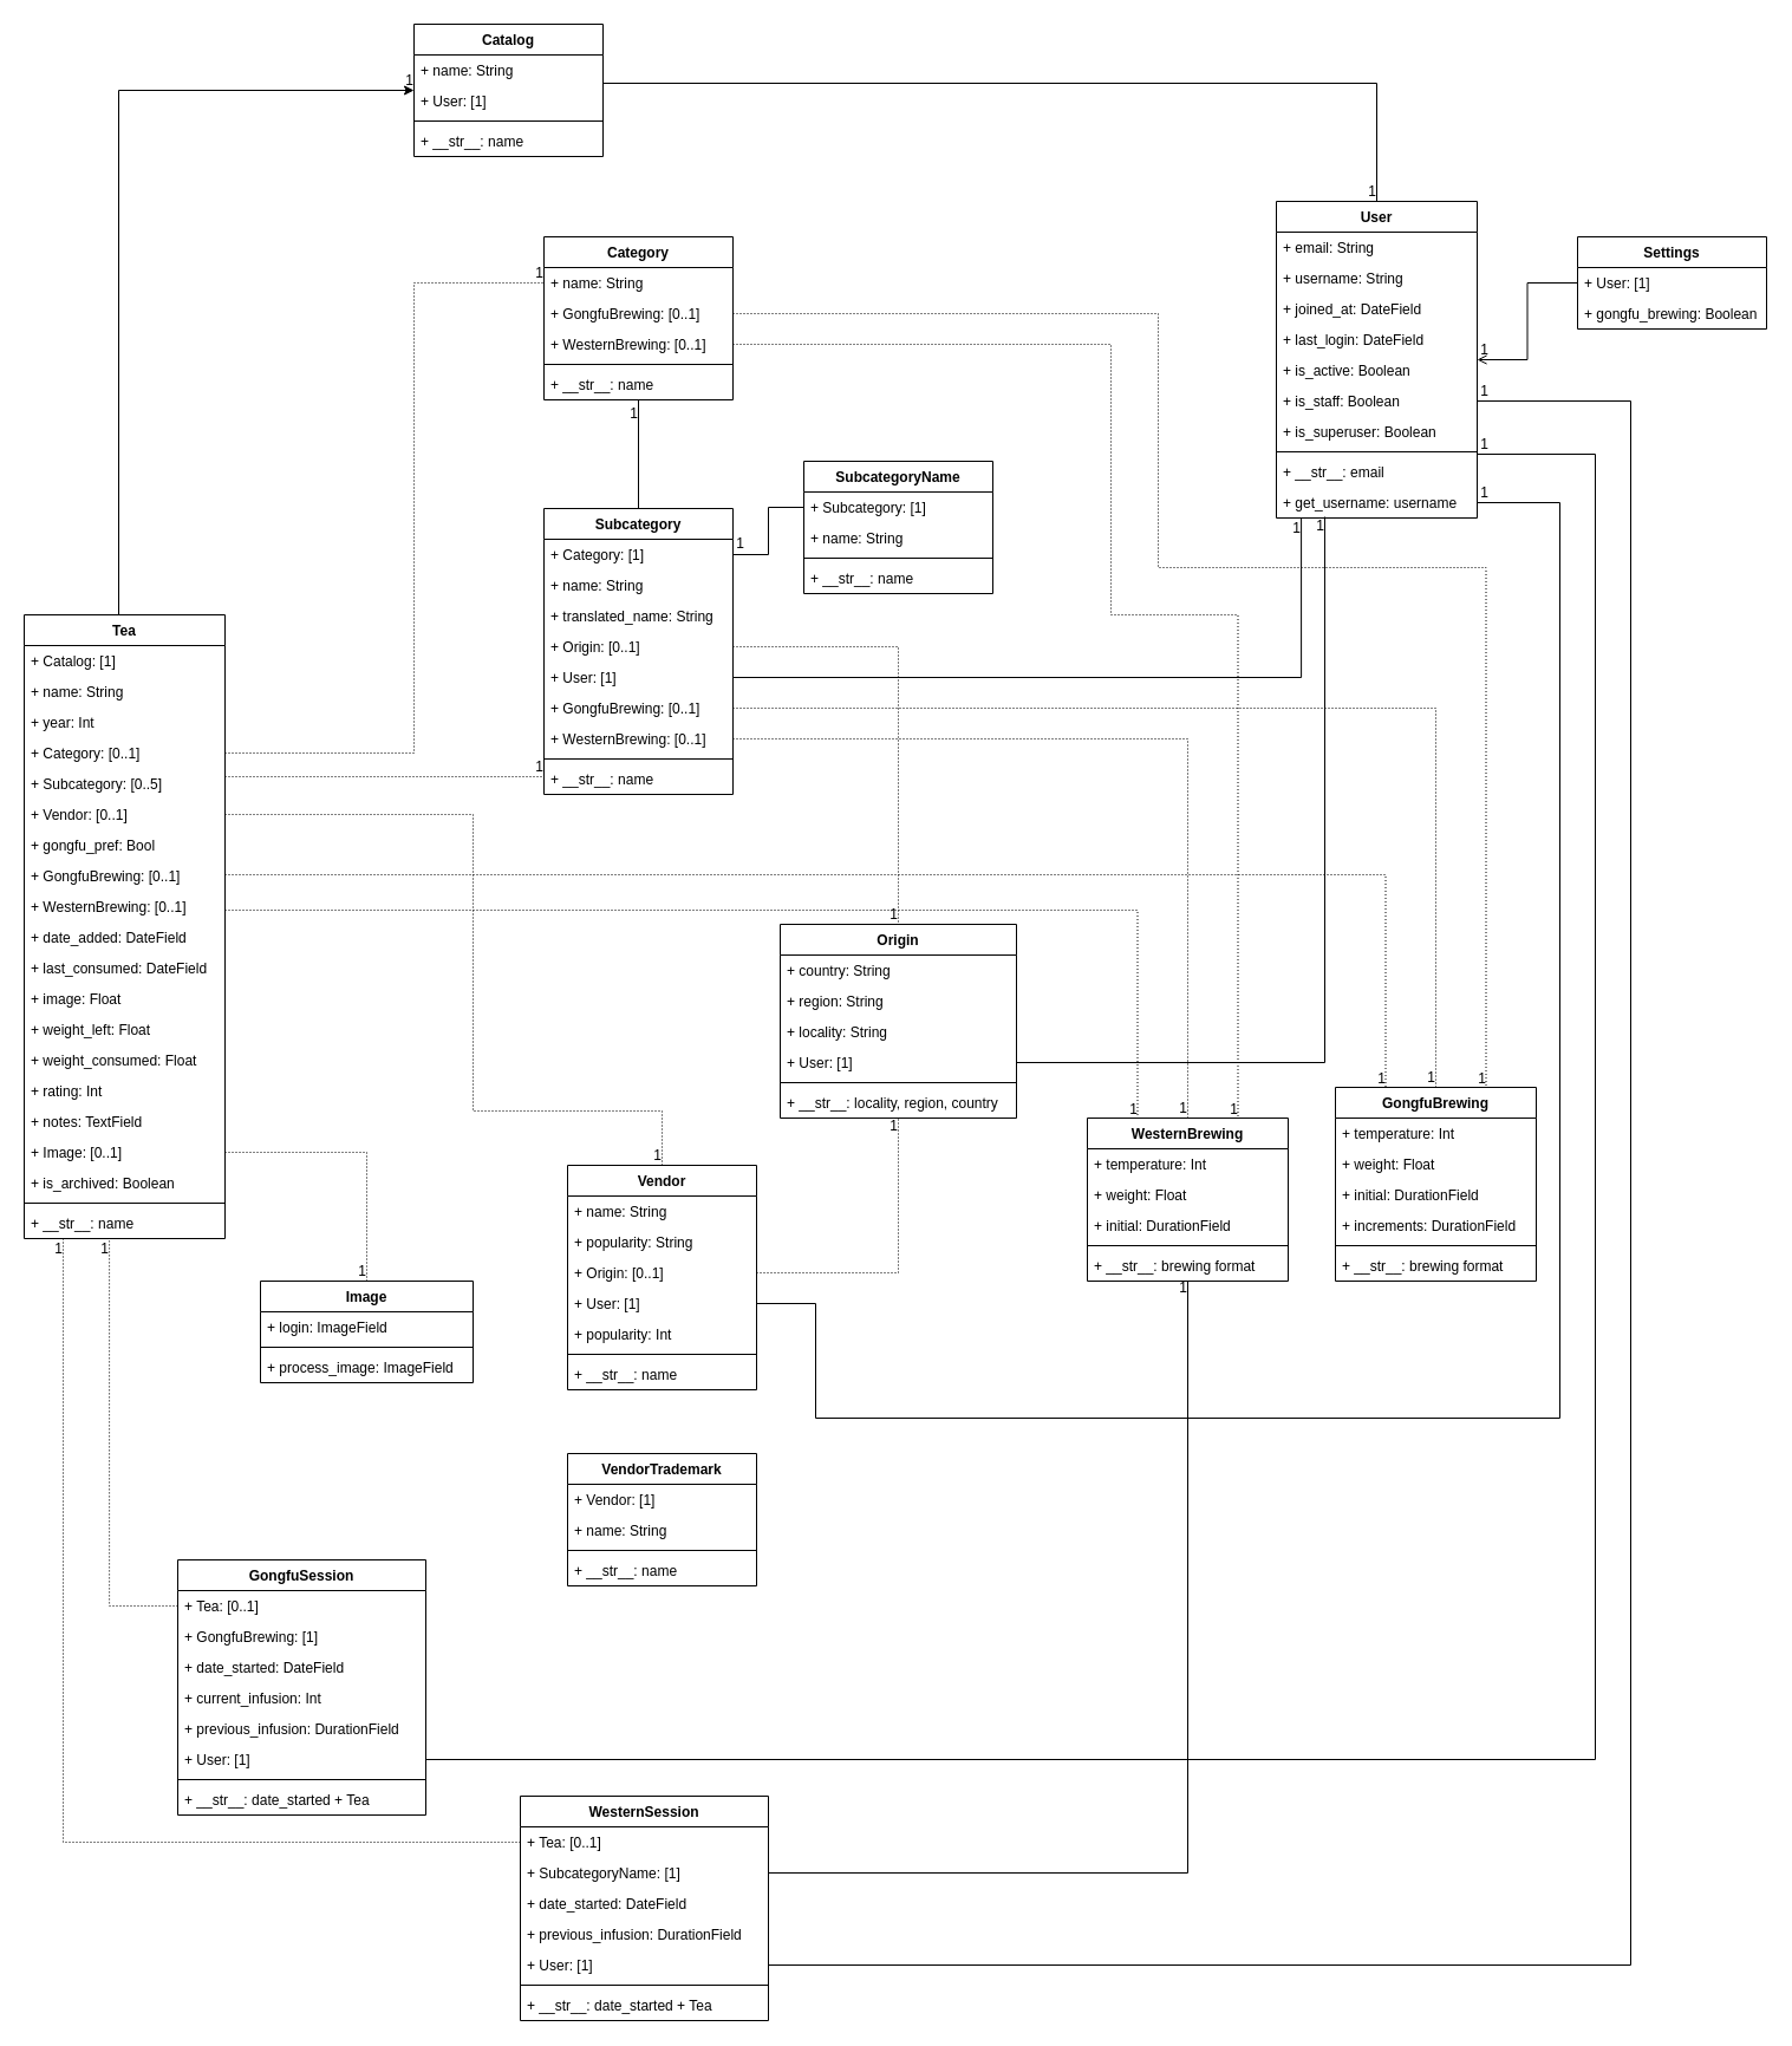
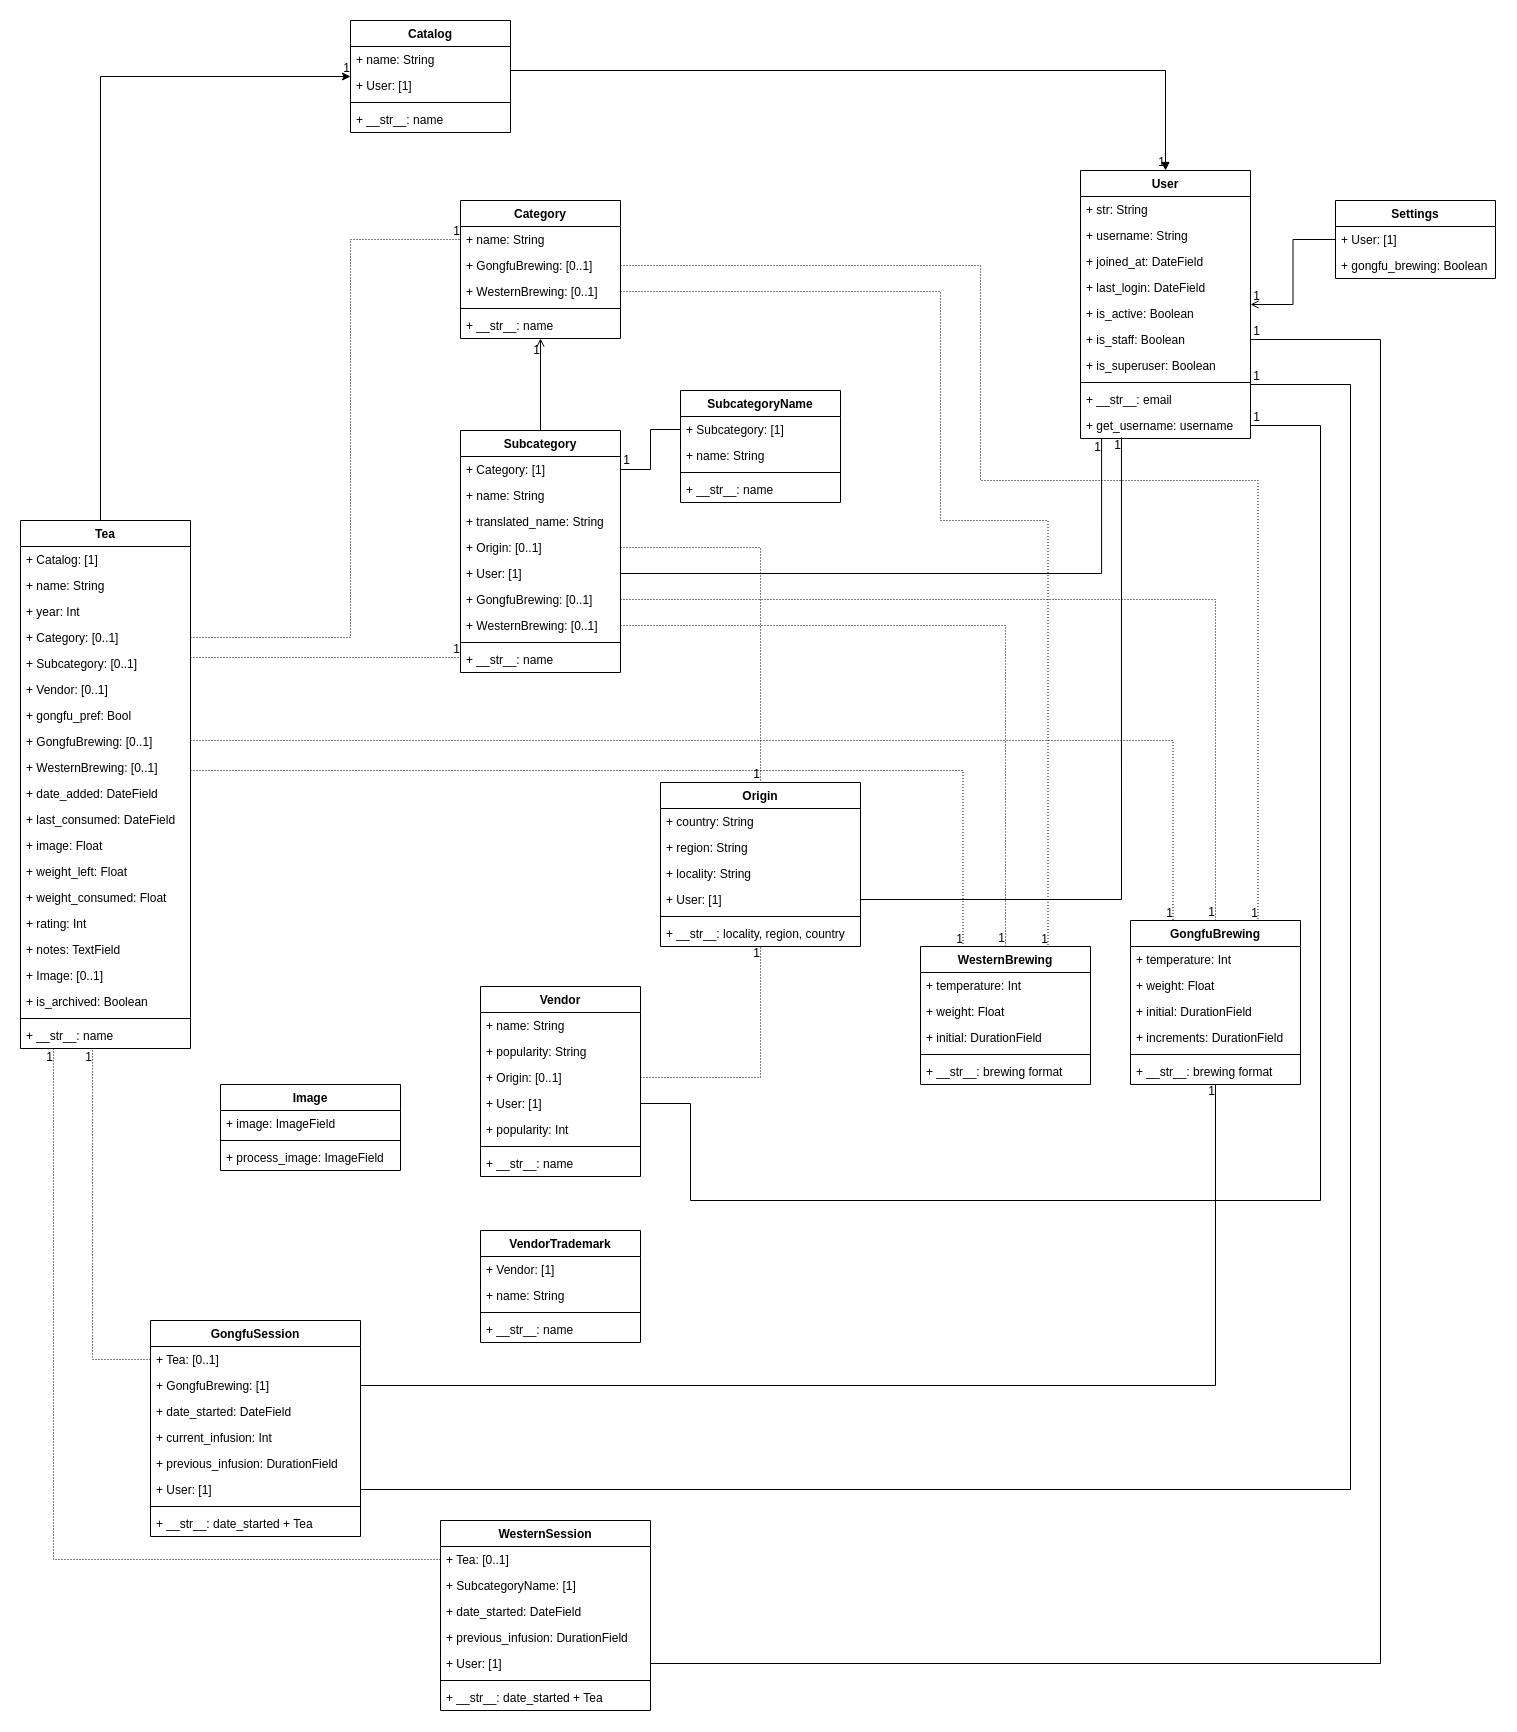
- <mxCell id="2" value="" style="endArrow=none;html=1;rounded=0;strokeColor=#000000;edgeStyle=orthogonalEdgeStyle;entryX=0.5;entryY=0;entryDx=0;entryDy=0;" parent="1" source="58" target="106" edge="1"><mxGeometry relative="1" as="geometry"><mxPoint x="680" y="390" as="sourcePoint" /><mxPoint x="790" y="390" as="targetPoint" /><Array as="points"><mxPoint x="1165" y="70" /></Array></mxGeometry></mxCell>
+ <mxCell id="2" value="" style="endArrow=block;html=1;rounded=0;strokeColor=#000000;edgeStyle=orthogonalEdgeStyle;entryX=0.5;entryY=0;entryDx=0;entryDy=0;" parent="1" source="58" target="106" edge="1"><mxGeometry relative="1" as="geometry"><mxPoint x="680" y="390" as="sourcePoint" /><mxPoint x="790" y="390" as="targetPoint" /><Array as="points"><mxPoint x="1165" y="70" /></Array></mxGeometry></mxCell>
- <mxCell id="107" value="+ email: String" style="text;strokeColor=none;fillColor=none;align=left;verticalAlign=top;spacingLeft=4;spacingRight=4;overflow=hidden;rotatable=0;points=[[0,0.5],[1,0.5]];portConstraint=eastwest;" parent="106" vertex="1"><mxGeometry y="26" width="170" height="26" as="geometry" /></mxCell>
+ <mxCell id="107" value="+ str: String" style="text;strokeColor=none;fillColor=none;align=left;verticalAlign=top;spacingLeft=4;spacingRight=4;overflow=hidden;rotatable=0;points=[[0,0.5],[1,0.5]];portConstraint=eastwest;" parent="106" vertex="1"><mxGeometry y="26" width="170" height="26" as="geometry" /></mxCell>
- <mxCell id="6" value="" style="endArrow=none;html=1;rounded=0;strokeColor=#000000;edgeStyle=orthogonalEdgeStyle;endSize=6;align=center;horizontal=1;" parent="1" source="150" target="100" edge="1"><mxGeometry relative="1" as="geometry"><mxPoint x="720" y="548" as="sourcePoint" /><mxPoint x="670" y="638" as="targetPoint" /></mxGeometry></mxCell>
+ <mxCell id="6" value="" style="endArrow=open;html=1;rounded=0;strokeColor=#000000;edgeStyle=orthogonalEdgeStyle;endSize=6;align=center;horizontal=1;" parent="1" source="150" target="100" edge="1"><mxGeometry relative="1" as="geometry"><mxPoint x="720" y="548" as="sourcePoint" /><mxPoint x="670" y="638" as="targetPoint" /></mxGeometry></mxCell>
- <mxCell id="27" value="+ Subcategory: [0..5]" style="text;strokeColor=none;fillColor=none;align=left;verticalAlign=top;spacingLeft=4;spacingRight=4;overflow=hidden;rotatable=0;points=[[0,0.5],[1,0.5]];portConstraint=eastwest;" parent="22" vertex="1"><mxGeometry y="130" width="170" height="26" as="geometry" /></mxCell>
+ <mxCell id="27" value="+ Subcategory: [0..1]" style="text;strokeColor=none;fillColor=none;align=left;verticalAlign=top;spacingLeft=4;spacingRight=4;overflow=hidden;rotatable=0;points=[[0,0.5],[1,0.5]];portConstraint=eastwest;" parent="22" vertex="1"><mxGeometry y="130" width="170" height="26" as="geometry" /></mxCell>
- <mxCell id="8" value="" style="endArrow=none;html=1;rounded=0;dashed=1;dashPattern=1 2;strokeColor=#000000;align=center;edgeStyle=orthogonalEdgeStyle;exitX=1;exitY=0.5;exitDx=0;exitDy=0;" parent="1" source="28" target="75" edge="1"><mxGeometry relative="1" as="geometry"><mxPoint x="400" y="709" as="sourcePoint" /><mxPoint x="560" y="709" as="targetPoint" /><Array as="points"><mxPoint x="400" y="689" /><mxPoint x="400" y="940" /></Array></mxGeometry></mxCell>
- <mxCell id="9" value="1" style="resizable=0;html=1;align=right;verticalAlign=bottom;" parent="8" connectable="0" vertex="1"><mxGeometry x="1" relative="1" as="geometry" /></mxCell>
- <mxCell id="10" value="" style="endArrow=none;html=1;rounded=0;dashed=1;dashPattern=1 2;strokeColor=#000000;align=center;exitX=1;exitY=0.5;exitDx=0;exitDy=0;edgeStyle=orthogonalEdgeStyle;" parent="1" source="39" target="96" edge="1"><mxGeometry relative="1" as="geometry"><mxPoint x="400" y="865" as="sourcePoint" /><mxPoint x="560" y="865" as="targetPoint" /><Array as="points"><mxPoint x="310" y="975" /></Array></mxGeometry></mxCell>
- <mxCell id="11" value="1" style="resizable=0;html=1;align=right;verticalAlign=bottom;" parent="10" connectable="0" vertex="1"><mxGeometry x="1" relative="1" as="geometry" /></mxCell>
- <mxCell id="97" value="+ login: ImageField" style="text;strokeColor=none;fillColor=none;align=left;verticalAlign=top;spacingLeft=4;spacingRight=4;overflow=hidden;rotatable=0;points=[[0,0.5],[1,0.5]];portConstraint=eastwest;" parent="96" vertex="1"><mxGeometry y="26" width="180" height="26" as="geometry" /></mxCell>
+ <mxCell id="97" value="+ image: ImageField" style="text;strokeColor=none;fillColor=none;align=left;verticalAlign=top;spacingLeft=4;spacingRight=4;overflow=hidden;rotatable=0;points=[[0,0.5],[1,0.5]];portConstraint=eastwest;" parent="96" vertex="1"><mxGeometry y="26" width="180" height="26" as="geometry" /></mxCell>
+ <mxCell id="14" value="" style="endArrow=none;html=1;rounded=0;edgeStyle=orthogonalEdgeStyle;" parent="1" source="127" target="89" edge="1"><mxGeometry relative="1" as="geometry"><mxPoint x="620" y="1185" as="sourcePoint" /><mxPoint x="780" y="1185" as="targetPoint" /></mxGeometry></mxCell>
+ <mxCell id="15" value="1" style="resizable=0;html=1;align=right;verticalAlign=bottom;" parent="14" connectable="0" vertex="1"><mxGeometry x="1" relative="1" as="geometry"><mxPoint y="15" as="offset" /></mxGeometry></mxCell>
- <mxCell id="65" value="" style="endArrow=none;html=1;rounded=0;edgeStyle=orthogonalEdgeStyle;" edge="1" parent="1" source="119" target="83"><mxGeometry relative="1" as="geometry"><mxPoint x="650" y="1405" as="sourcePoint" /><mxPoint x="810" y="1405" as="targetPoint" /></mxGeometry></mxCell>
- <mxCell id="66" value="1" style="resizable=0;html=1;align=right;verticalAlign=bottom;" connectable="0" vertex="1" parent="65"><mxGeometry x="1" relative="1" as="geometry"><mxPoint y="14" as="offset" /></mxGeometry></mxCell>
